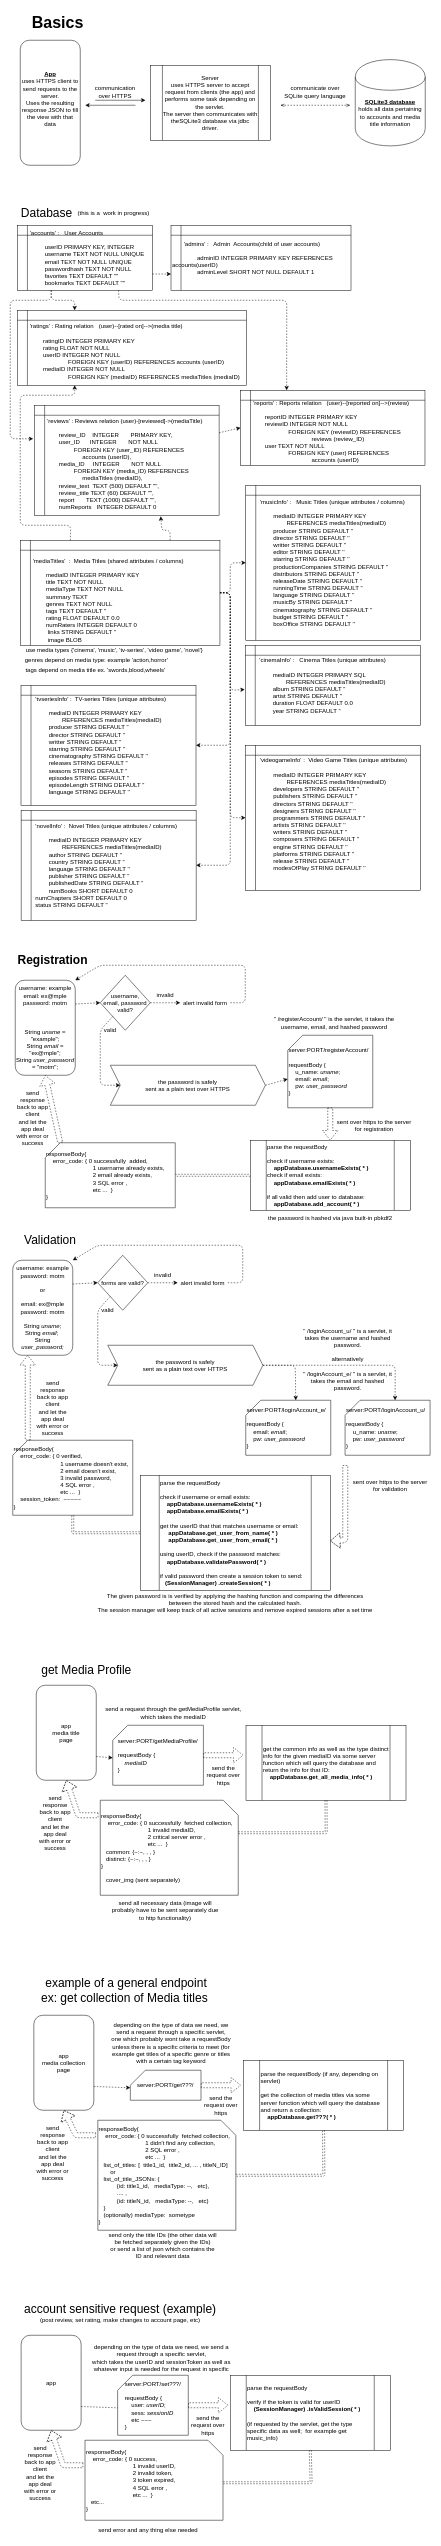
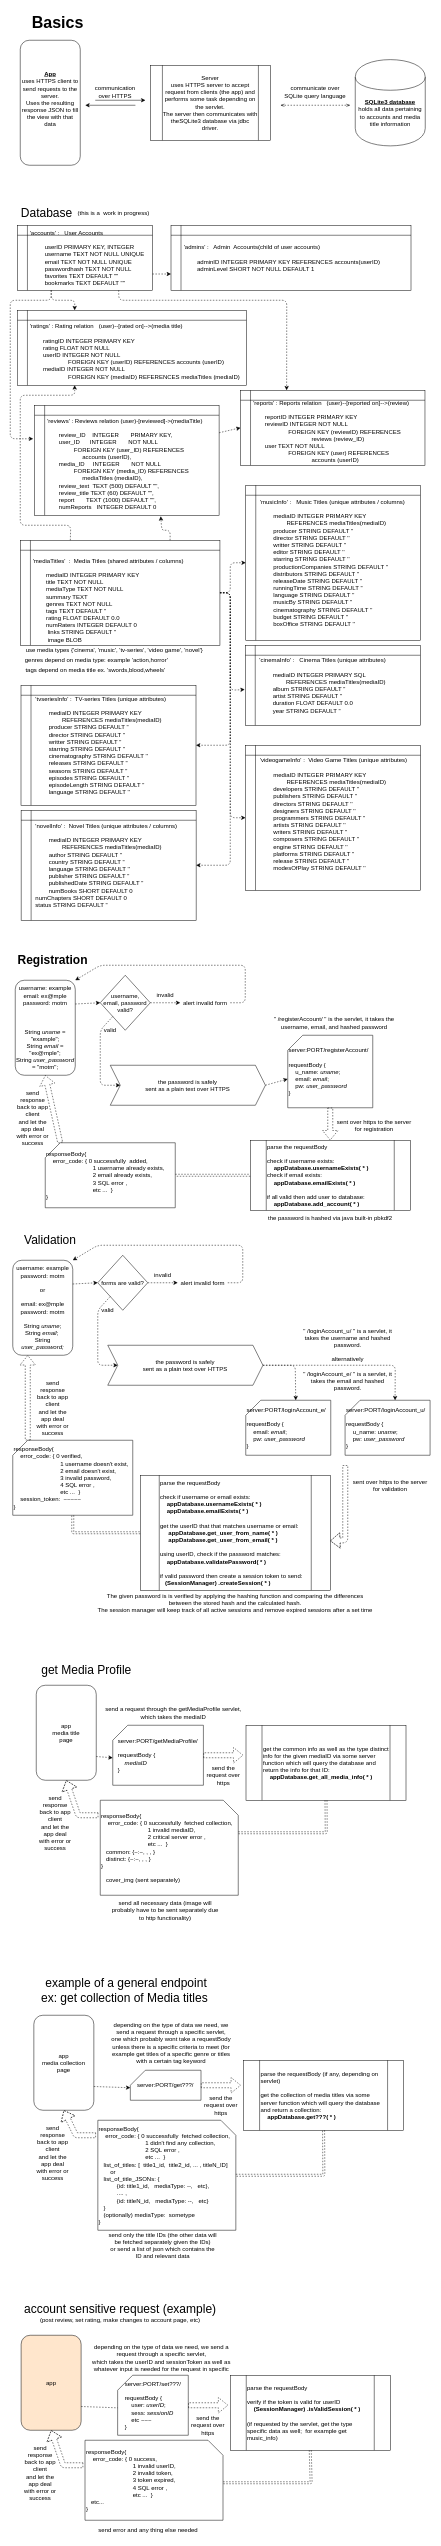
- <mxCell id="60" value="&lt;div align=&quot;left&quot;&gt;&amp;nbsp;&amp;nbsp;&amp;nbsp;&amp;nbsp;&amp;nbsp;&amp;nbsp; 'admins' : &amp;nbsp; Admin&amp;nbsp; Accounts(child of user accounts)&lt;br&gt;&lt;/div&gt;&lt;div align=&quot;left&quot;&gt;&lt;br&gt;&lt;/div&gt;&lt;div align=&quot;left&quot;&gt;&amp;nbsp;&amp;nbsp;&amp;nbsp;&amp;nbsp;&amp;nbsp;&amp;nbsp;&amp;nbsp; &amp;nbsp;&amp;nbsp;&amp;nbsp;&amp;nbsp;&amp;nbsp;&amp;nbsp; adminID INTEGER PRIMARY KEY REFERENCES accounts(userID)&lt;/div&gt;&lt;div align=&quot;left&quot;&gt; &amp;nbsp;&amp;nbsp;&amp;nbsp;&amp;nbsp;&amp;nbsp;&amp;nbsp;&amp;nbsp; &amp;nbsp;&amp;nbsp;&amp;nbsp;&amp;nbsp;&amp;nbsp;&amp;nbsp; adminLevel SHORT NOT NULL DEFAULT 1&lt;/div&gt;" style="shape=internalStorage;whiteSpace=wrap;html=1;backgroundOutline=1;align=left;" parent="1" vertex="1"><mxGeometry x="341.5" y="450" width="360" height="130" as="geometry" /></mxCell>
+ <mxCell id="60" value="&lt;div align=&quot;left&quot;&gt;&amp;nbsp;&amp;nbsp;&amp;nbsp;&amp;nbsp;&amp;nbsp;&amp;nbsp; 'admins' : &amp;nbsp; Admin&amp;nbsp; Accounts(child of user accounts)&lt;br&gt;&lt;/div&gt;&lt;div align=&quot;left&quot;&gt;&lt;br&gt;&lt;/div&gt;&lt;div align=&quot;left&quot;&gt;&amp;nbsp;&amp;nbsp;&amp;nbsp;&amp;nbsp;&amp;nbsp;&amp;nbsp;&amp;nbsp; &amp;nbsp;&amp;nbsp;&amp;nbsp;&amp;nbsp;&amp;nbsp;&amp;nbsp; adminID INTEGER PRIMARY KEY REFERENCES accounts(userID)&lt;/div&gt;&lt;div align=&quot;left&quot;&gt; &amp;nbsp;&amp;nbsp;&amp;nbsp;&amp;nbsp;&amp;nbsp;&amp;nbsp;&amp;nbsp; &amp;nbsp;&amp;nbsp;&amp;nbsp;&amp;nbsp;&amp;nbsp;&amp;nbsp; adminLevel SHORT NOT NULL DEFAULT 1&lt;/div&gt;" style="shape=internalStorage;whiteSpace=wrap;html=1;backgroundOutline=1;align=left;" parent="1" vertex="1"><mxGeometry x="341.5" y="450" width="480" height="130" as="geometry" /></mxCell>
- <mxCell id="93" value="&lt;div&gt;app &lt;br&gt;&lt;/div&gt;" style="rounded=1;whiteSpace=wrap;html=1;" parent="1" vertex="1"><mxGeometry x="41.75" y="4670" width="120" height="190" as="geometry" /></mxCell>
+ <mxCell id="93" value="&lt;div&gt;app &lt;br&gt;&lt;/div&gt;" style="rounded=1;whiteSpace=wrap;html=1;fillColor=#ffe6cc;" parent="1" vertex="1"><mxGeometry x="41.75" y="4670" width="120" height="190" as="geometry" /></mxCell>
